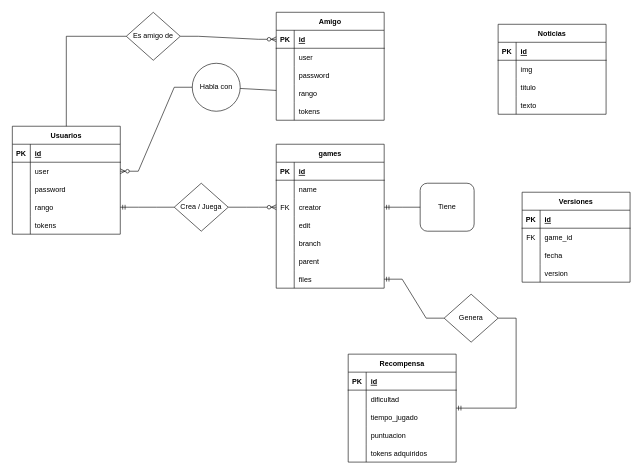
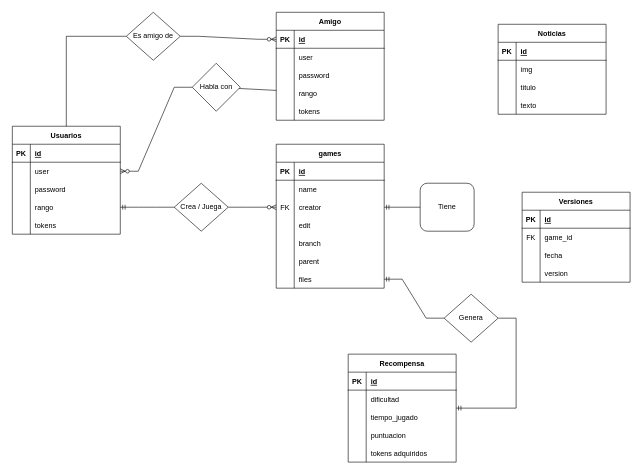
- <mxCell id="76" value="Habla con" style="ellipse;whiteSpace=wrap;html=1;" parent="1" vertex="1"><mxGeometry x="320" y="105" width="80" height="80" as="geometry" /></mxCell>
+ <mxCell id="76" value="Habla con" style="rhombus;whiteSpace=wrap;html=1;" parent="1" vertex="1"><mxGeometry x="320" y="105" width="80" height="80" as="geometry" /></mxCell>
